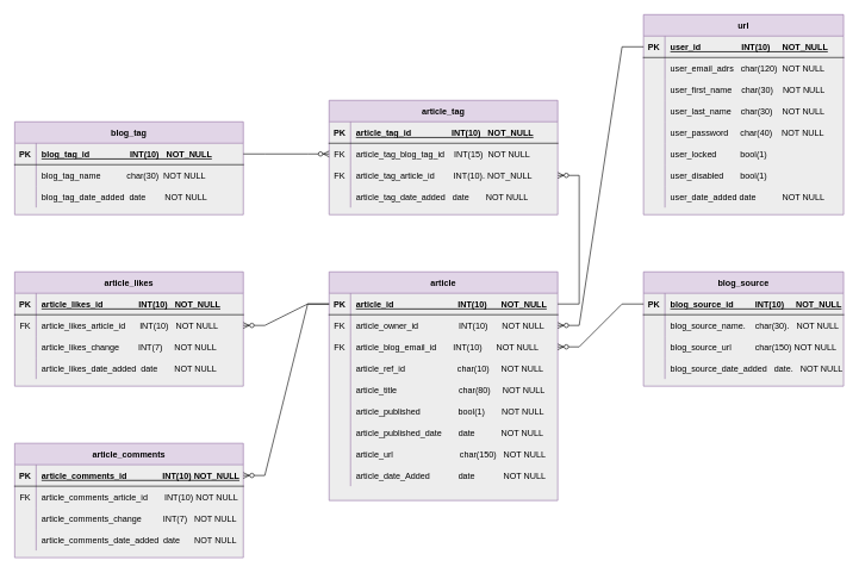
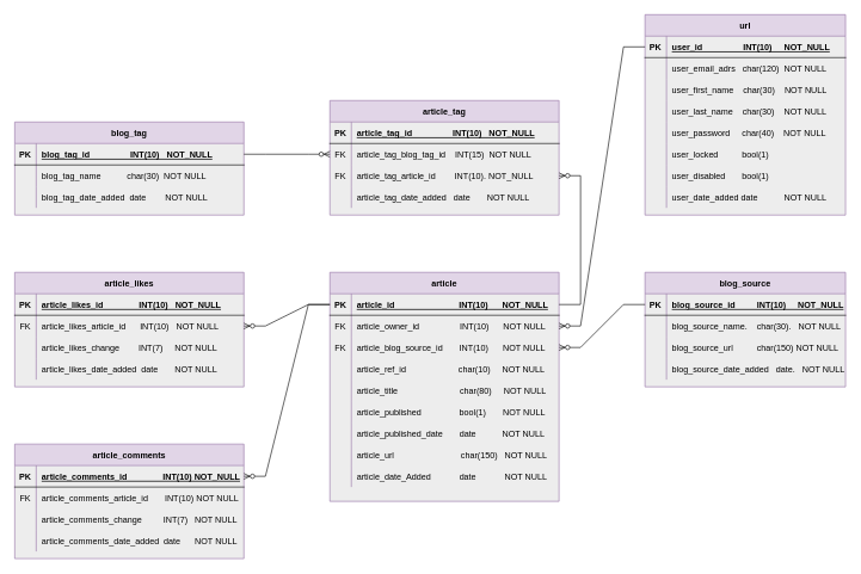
- <mxCell id="36" value="article_blog_email_id       INT(10)      NOT NULL" style="shape=partialRectangle;overflow=hidden;connectable=0;fillColor=none;top=0;left=0;bottom=0;right=0;align=left;spacingLeft=6;" parent="34" vertex="1"><mxGeometry x="30" width="290" height="30" as="geometry"><mxRectangle width="290" height="30" as="alternateBounds" /></mxGeometry></mxCell>
+ <mxCell id="36" value="article_blog_source_id       INT(10)      NOT NULL" style="shape=partialRectangle;overflow=hidden;connectable=0;fillColor=none;top=0;left=0;bottom=0;right=0;align=left;spacingLeft=6;" parent="34" vertex="1"><mxGeometry x="30" width="290" height="30" as="geometry"><mxRectangle width="290" height="30" as="alternateBounds" /></mxGeometry></mxCell>
